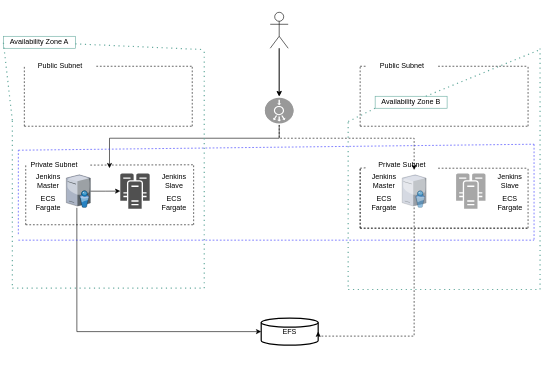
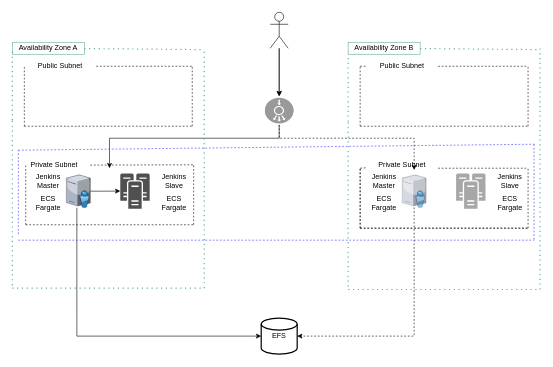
- <mxCell id="15" value="Availability Zone A" style="text;html=1;strokeColor=#67AB9F;fillColor=none;align=center;verticalAlign=middle;whiteSpace=wrap;rounded=0;" vertex="1" parent="1"><mxGeometry x="5" y="60" width="120" height="20" as="geometry" /></mxCell>
+ <mxCell id="15" value="Availability Zone A" style="text;html=1;strokeColor=#67AB9F;fillColor=none;align=center;verticalAlign=middle;whiteSpace=wrap;rounded=0;" vertex="1" parent="1"><mxGeometry x="20" y="70" width="120" height="20" as="geometry" /></mxCell>
- <mxCell id="22" value="Availability Zone B" style="text;html=1;strokeColor=#67AB9F;fillColor=none;align=center;verticalAlign=middle;whiteSpace=wrap;rounded=0;" vertex="1" parent="1"><mxGeometry x="625" y="160" width="120" height="20" as="geometry" /></mxCell>
+ <mxCell id="22" value="Availability Zone B" style="text;html=1;strokeColor=#67AB9F;fillColor=none;align=center;verticalAlign=middle;whiteSpace=wrap;rounded=0;" vertex="1" parent="1"><mxGeometry x="580" y="70" width="120" height="20" as="geometry" /></mxCell>
- <mxCell id="28" value="EFS" style="strokeWidth=2;html=1;shape=mxgraph.flowchart.database;whiteSpace=wrap;" vertex="1" parent="1"><mxGeometry x="435" y="530" width="95" height="45" as="geometry" /></mxCell>
+ <mxCell id="28" value="EFS" style="strokeWidth=2;html=1;shape=mxgraph.flowchart.database;whiteSpace=wrap;" vertex="1" parent="1"><mxGeometry x="435" y="530" width="60" height="60" as="geometry" /></mxCell>
